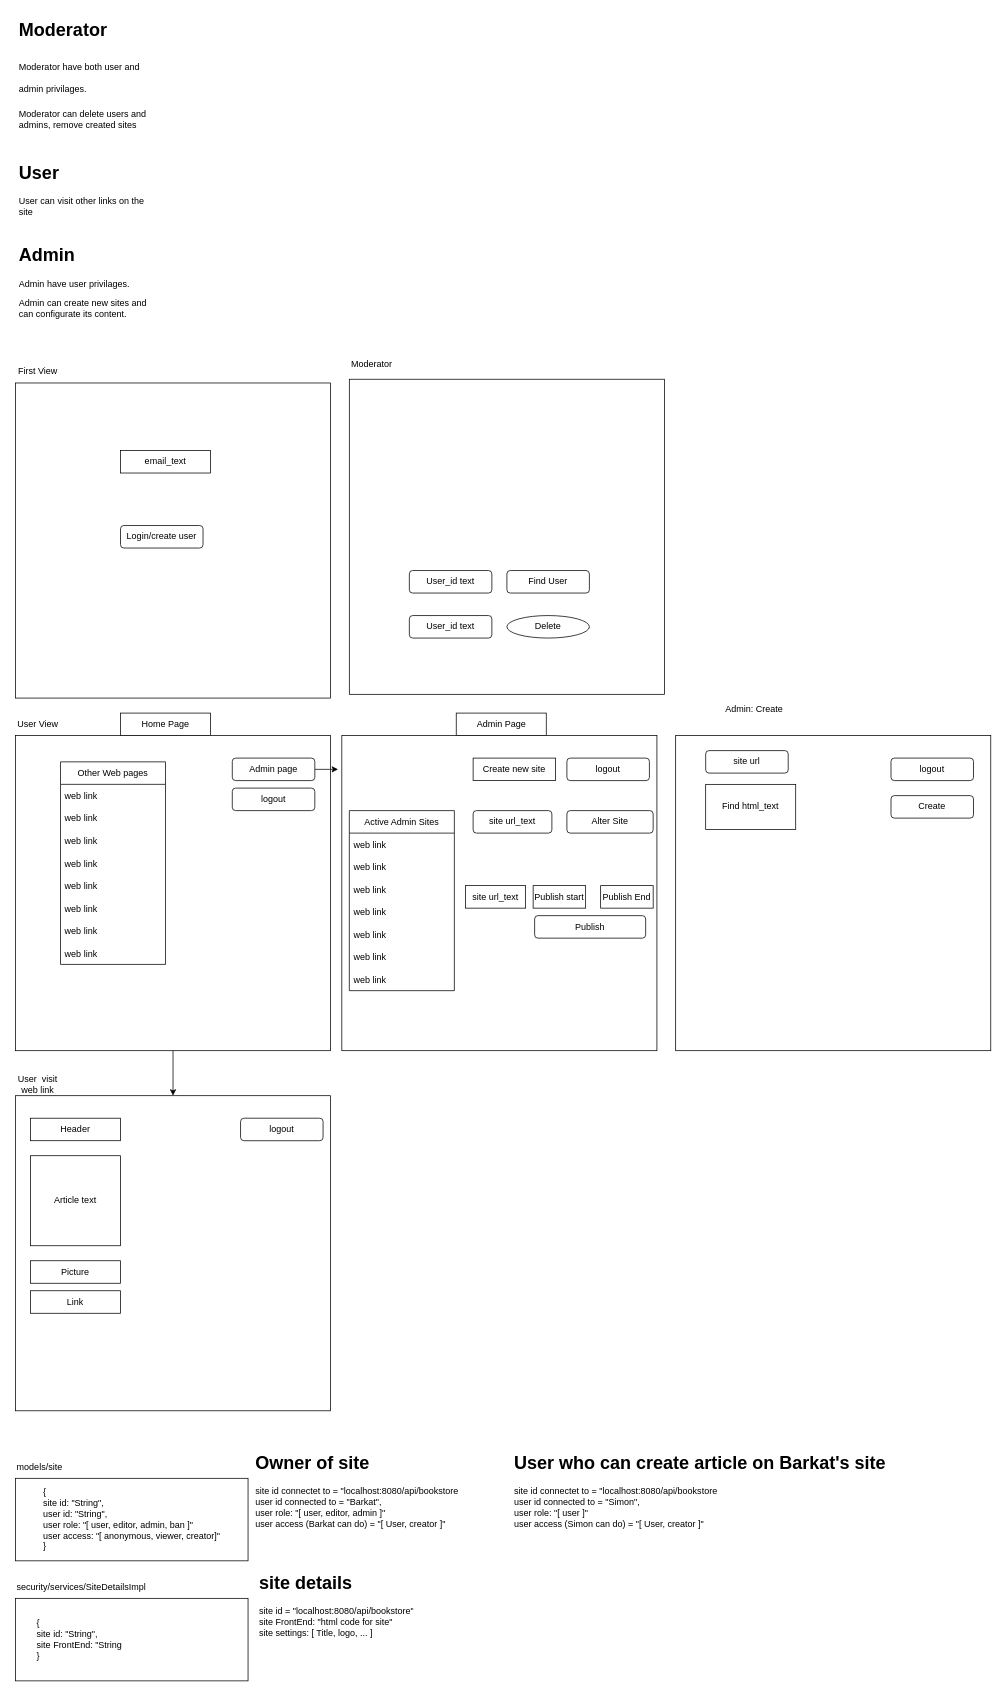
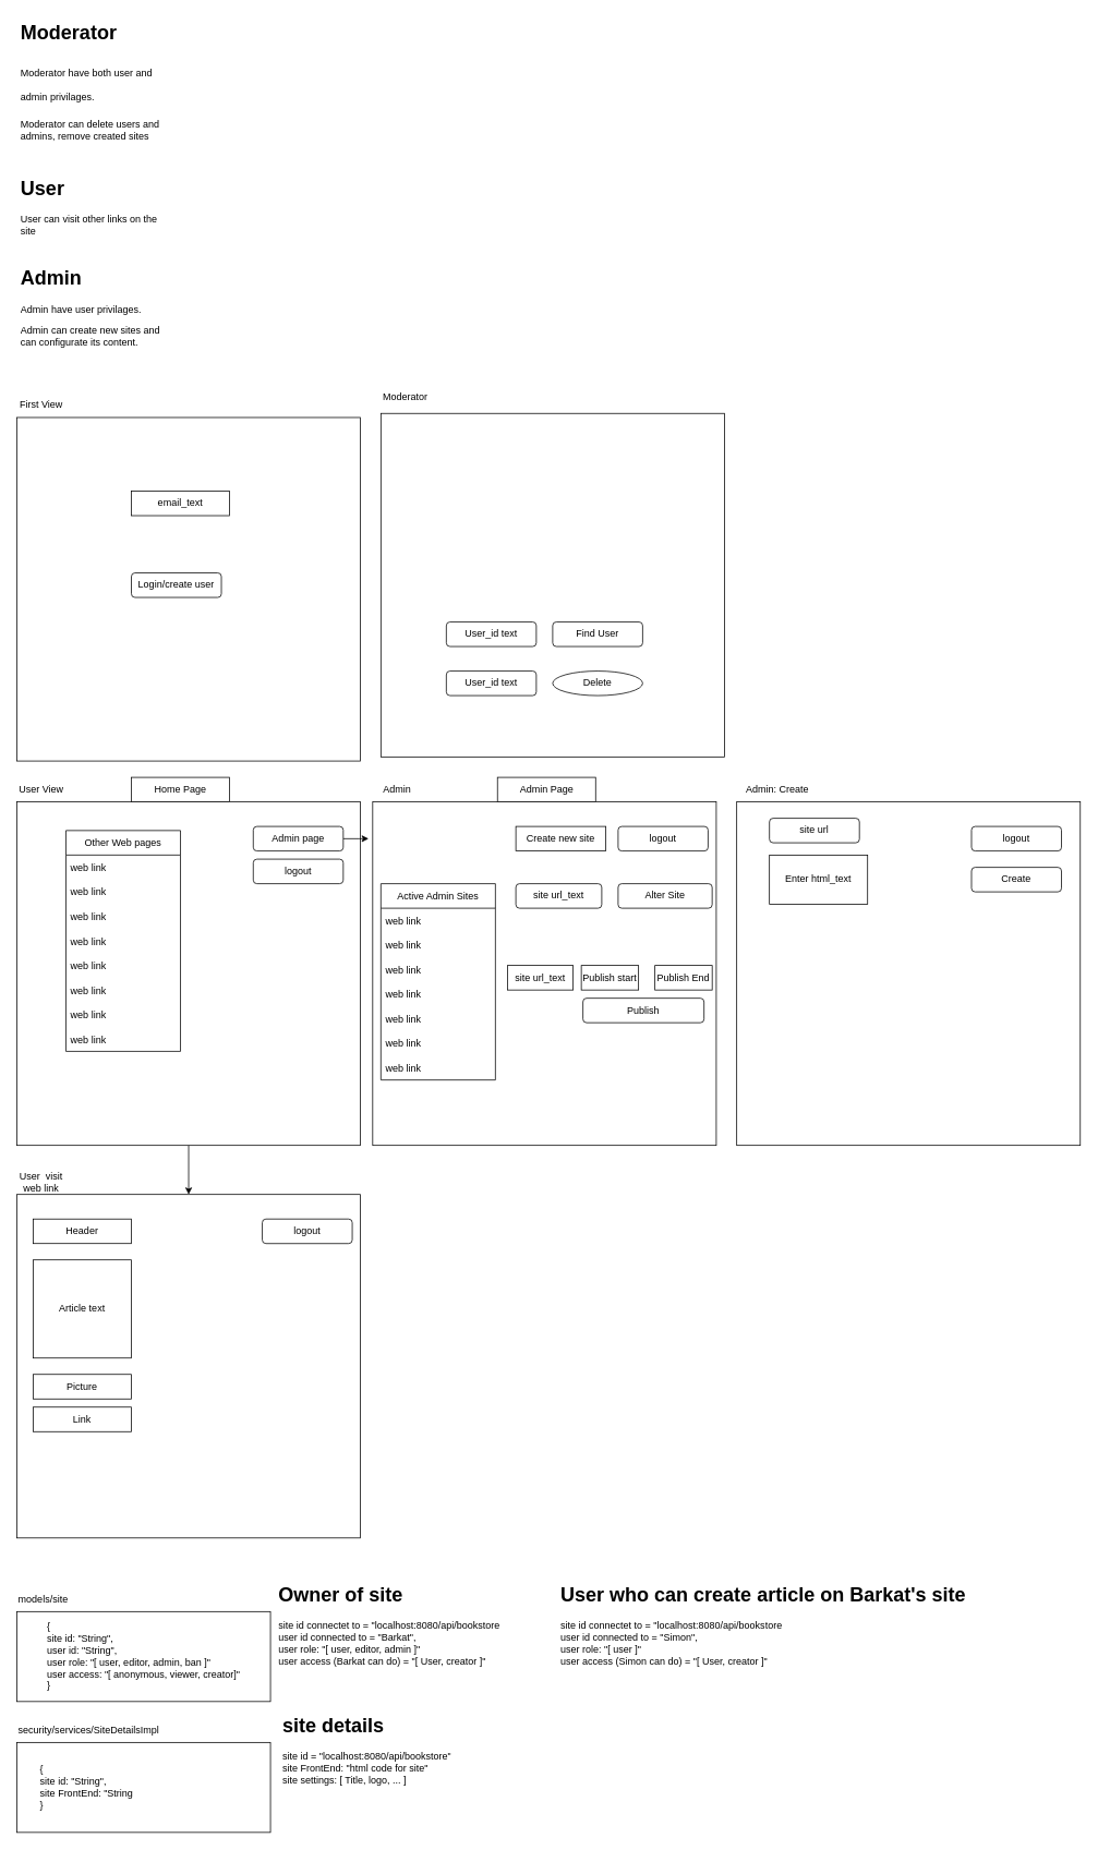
- <mxCell id="26" value="Admin: Create" style="text;html=1;strokeColor=none;fillColor=none;align=center;verticalAlign=middle;whiteSpace=wrap;rounded=0;" parent="1" vertex="1"><mxGeometry x="945" y="930" width="120" height="30" as="geometry" /></mxCell>
+ <mxCell id="26" value="Admin: Create" style="text;html=1;strokeColor=none;fillColor=none;align=center;verticalAlign=middle;whiteSpace=wrap;rounded=0;" parent="1" vertex="1"><mxGeometry x="890" y="950" width="120" height="30" as="geometry" /></mxCell>
+ <mxCell id="29" value="Admin" style="text;html=1;strokeColor=none;fillColor=none;align=center;verticalAlign=middle;whiteSpace=wrap;rounded=0;" parent="1" vertex="1"><mxGeometry x="455" y="950" width="60" height="30" as="geometry" /></mxCell>
- <mxCell id="55" value="Find html_text" style="rounded=0;whiteSpace=wrap;html=1;" parent="1" vertex="1"><mxGeometry x="940" y="1045" width="120" height="60" as="geometry" /></mxCell>
+ <mxCell id="55" value="Enter html_text" style="rounded=0;whiteSpace=wrap;html=1;" parent="1" vertex="1"><mxGeometry x="940" y="1045" width="120" height="60" as="geometry" /></mxCell>
